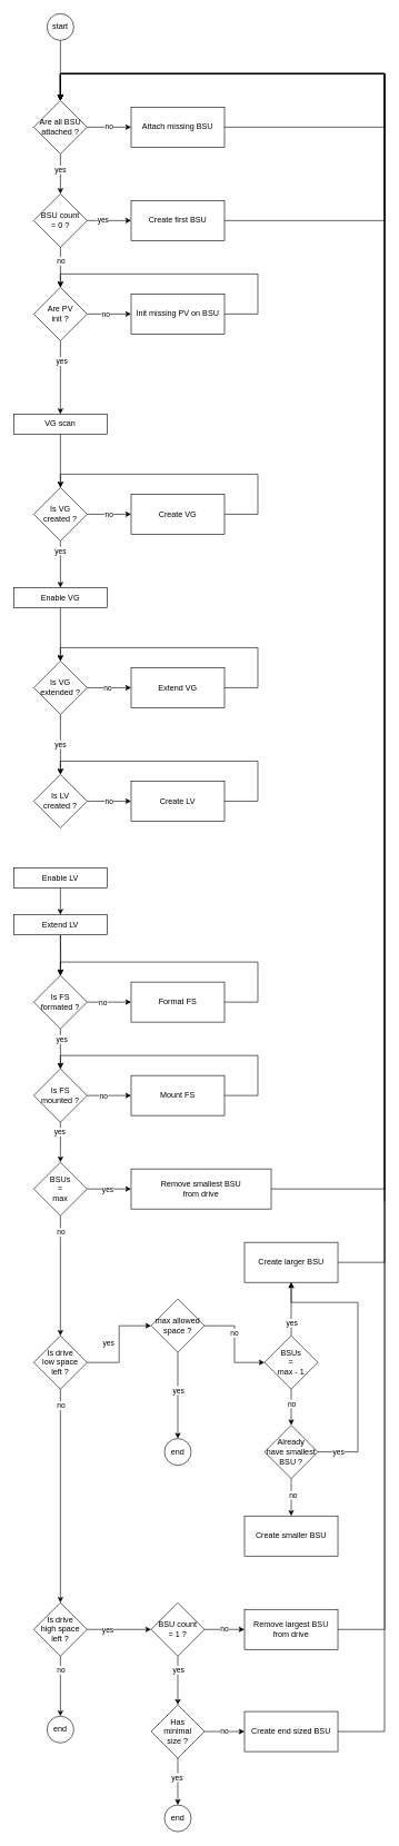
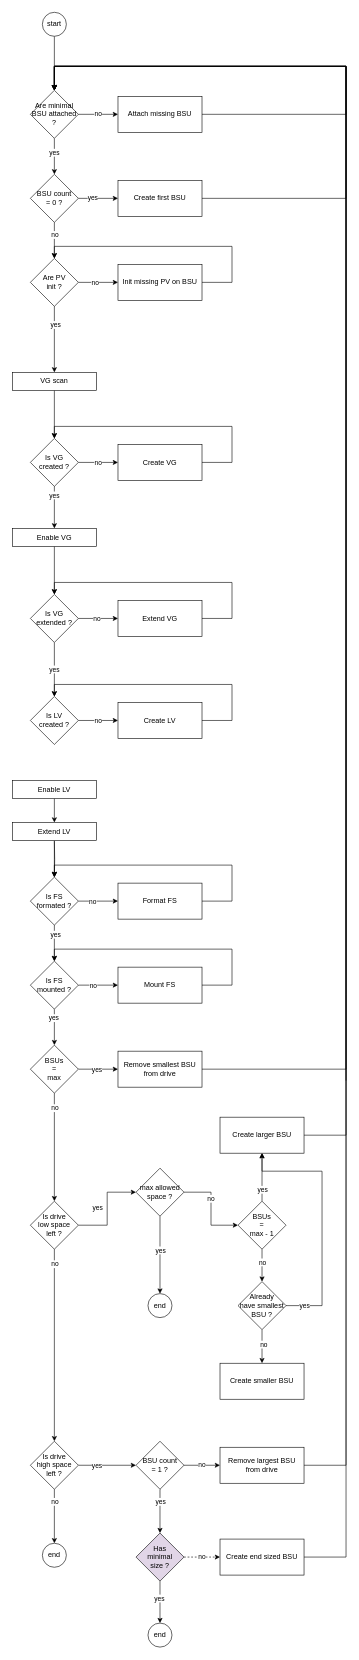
- <mxCell id="7" value="Are all BSU attached ?" style="rhombus;whiteSpace=wrap;html=1;" parent="1" vertex="1"><mxGeometry x="50" y="150" width="80" height="80" as="geometry" /></mxCell>
+ <mxCell id="7" value="Are minimal BSU attached ?" style="rhombus;whiteSpace=wrap;html=1;" parent="1" vertex="1"><mxGeometry x="50" y="150" width="80" height="80" as="geometry" /></mxCell>
- <mxCell id="54" value="Remove smallest BSU&lt;br&gt;from drive" style="rounded=0;whiteSpace=wrap;html=1;" parent="1" vertex="1"><mxGeometry x="196" y="1751" width="210" height="60" as="geometry" /></mxCell>
+ <mxCell id="54" value="Remove smallest BSU&lt;br&gt;from drive" style="rounded=0;whiteSpace=wrap;html=1;" parent="1" vertex="1"><mxGeometry x="196" y="1751" width="140" height="60" as="geometry" /></mxCell>
- <mxCell id="84" value="Has&lt;br&gt;minimal&lt;br&gt;size ?" style="rhombus;whiteSpace=wrap;html=1;" parent="1" vertex="1"><mxGeometry x="226" y="2554" width="80" height="80" as="geometry" /></mxCell>
+ <mxCell id="84" value="Has&lt;br&gt;minimal&lt;br&gt;size ?" style="rhombus;whiteSpace=wrap;html=1;fillColor=#e1d5e7;" parent="1" vertex="1"><mxGeometry x="226" y="2554" width="80" height="80" as="geometry" /></mxCell>
- <mxCell id="83" value="no" style="edgeStyle=orthogonalEdgeStyle;rounded=0;orthogonalLoop=1;jettySize=auto;html=1;entryX=0;entryY=0.5;entryDx=0;entryDy=0;" parent="1" source="84" target="90" edge="1"><mxGeometry relative="1" as="geometry" /></mxCell>
+ <mxCell id="83" value="no" style="edgeStyle=orthogonalEdgeStyle;rounded=0;orthogonalLoop=1;jettySize=auto;html=1;entryX=0;entryY=0.5;entryDx=0;entryDy=0;dashed=1;" parent="1" source="84" target="90" edge="1"><mxGeometry relative="1" as="geometry" /></mxCell>
